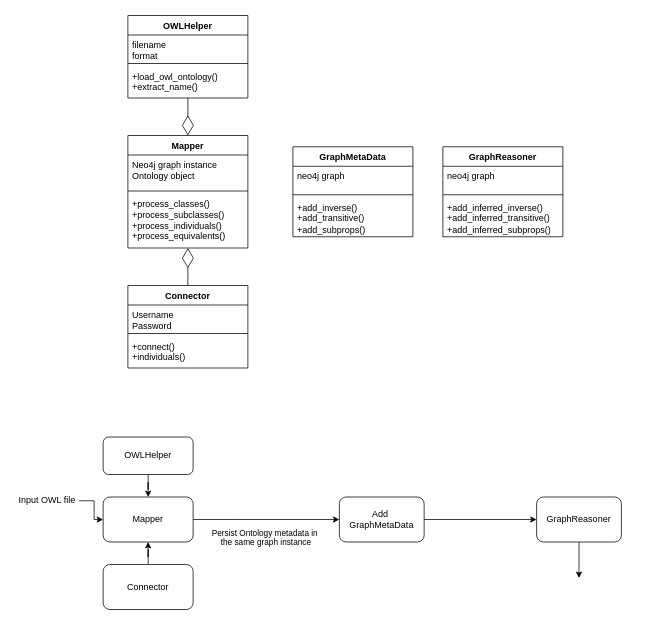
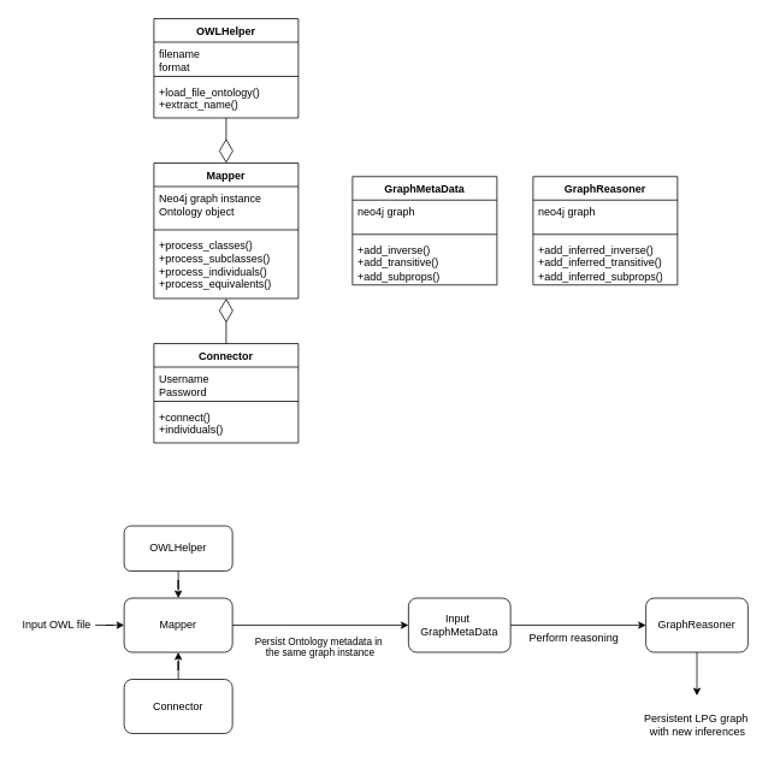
- <mxCell id="13" value="+load_owl_ontology()&lt;br&gt;+extract_name()" style="text;strokeColor=none;fillColor=none;align=left;verticalAlign=top;spacingLeft=4;spacingRight=4;overflow=hidden;rotatable=0;points=[[0,0.5],[1,0.5]];portConstraint=eastwest;whiteSpace=wrap;html=1;" vertex="1" parent="10"><mxGeometry y="68" width="160" height="42" as="geometry" /></mxCell>
+ <mxCell id="13" value="+load_file_ontology()&lt;br&gt;+extract_name()" style="text;strokeColor=none;fillColor=none;align=left;verticalAlign=top;spacingLeft=4;spacingRight=4;overflow=hidden;rotatable=0;points=[[0,0.5],[1,0.5]];portConstraint=eastwest;whiteSpace=wrap;html=1;" vertex="1" parent="10"><mxGeometry y="68" width="160" height="42" as="geometry" /></mxCell>
- <mxCell id="37" value="Input OWL file" style="text;html=1;align=center;verticalAlign=middle;whiteSpace=wrap;rounded=0;" vertex="1" parent="1"><mxGeometry x="20" y="652" width="85" height="30" as="geometry" /></mxCell>
+ <mxCell id="37" value="Input OWL file" style="text;html=1;align=center;verticalAlign=middle;whiteSpace=wrap;rounded=0;" vertex="1" parent="1"><mxGeometry x="20" y="677" width="85" height="30" as="geometry" /></mxCell>
- <mxCell id="32" value="Add&amp;nbsp;&lt;div&gt;GraphMetaData&lt;/div&gt;" style="rounded=1;whiteSpace=wrap;html=1;" vertex="1" parent="1"><mxGeometry x="452" y="662" width="113" height="60" as="geometry" /></mxCell>
+ <mxCell id="32" value="Input&amp;nbsp;&lt;div&gt;GraphMetaData&lt;/div&gt;" style="rounded=1;whiteSpace=wrap;html=1;" vertex="1" parent="1"><mxGeometry x="452" y="662" width="113" height="60" as="geometry" /></mxCell>
+ <mxCell id="35" value="Perform reasoning" style="text;html=1;align=center;verticalAlign=middle;resizable=0;points=[];autosize=1;strokeColor=none;fillColor=none;" vertex="1" parent="1"><mxGeometry x="575" y="692" width="120" height="30" as="geometry" /></mxCell>
+ <mxCell id="38" value="Persistent LPG graph&amp;nbsp;&lt;div&gt;with new inferences&lt;/div&gt;" style="text;html=1;align=center;verticalAlign=middle;resizable=0;points=[];autosize=1;strokeColor=none;fillColor=none;" vertex="1" parent="1"><mxGeometry x="701.5" y="783" width="140" height="40" as="geometry" /></mxCell>
